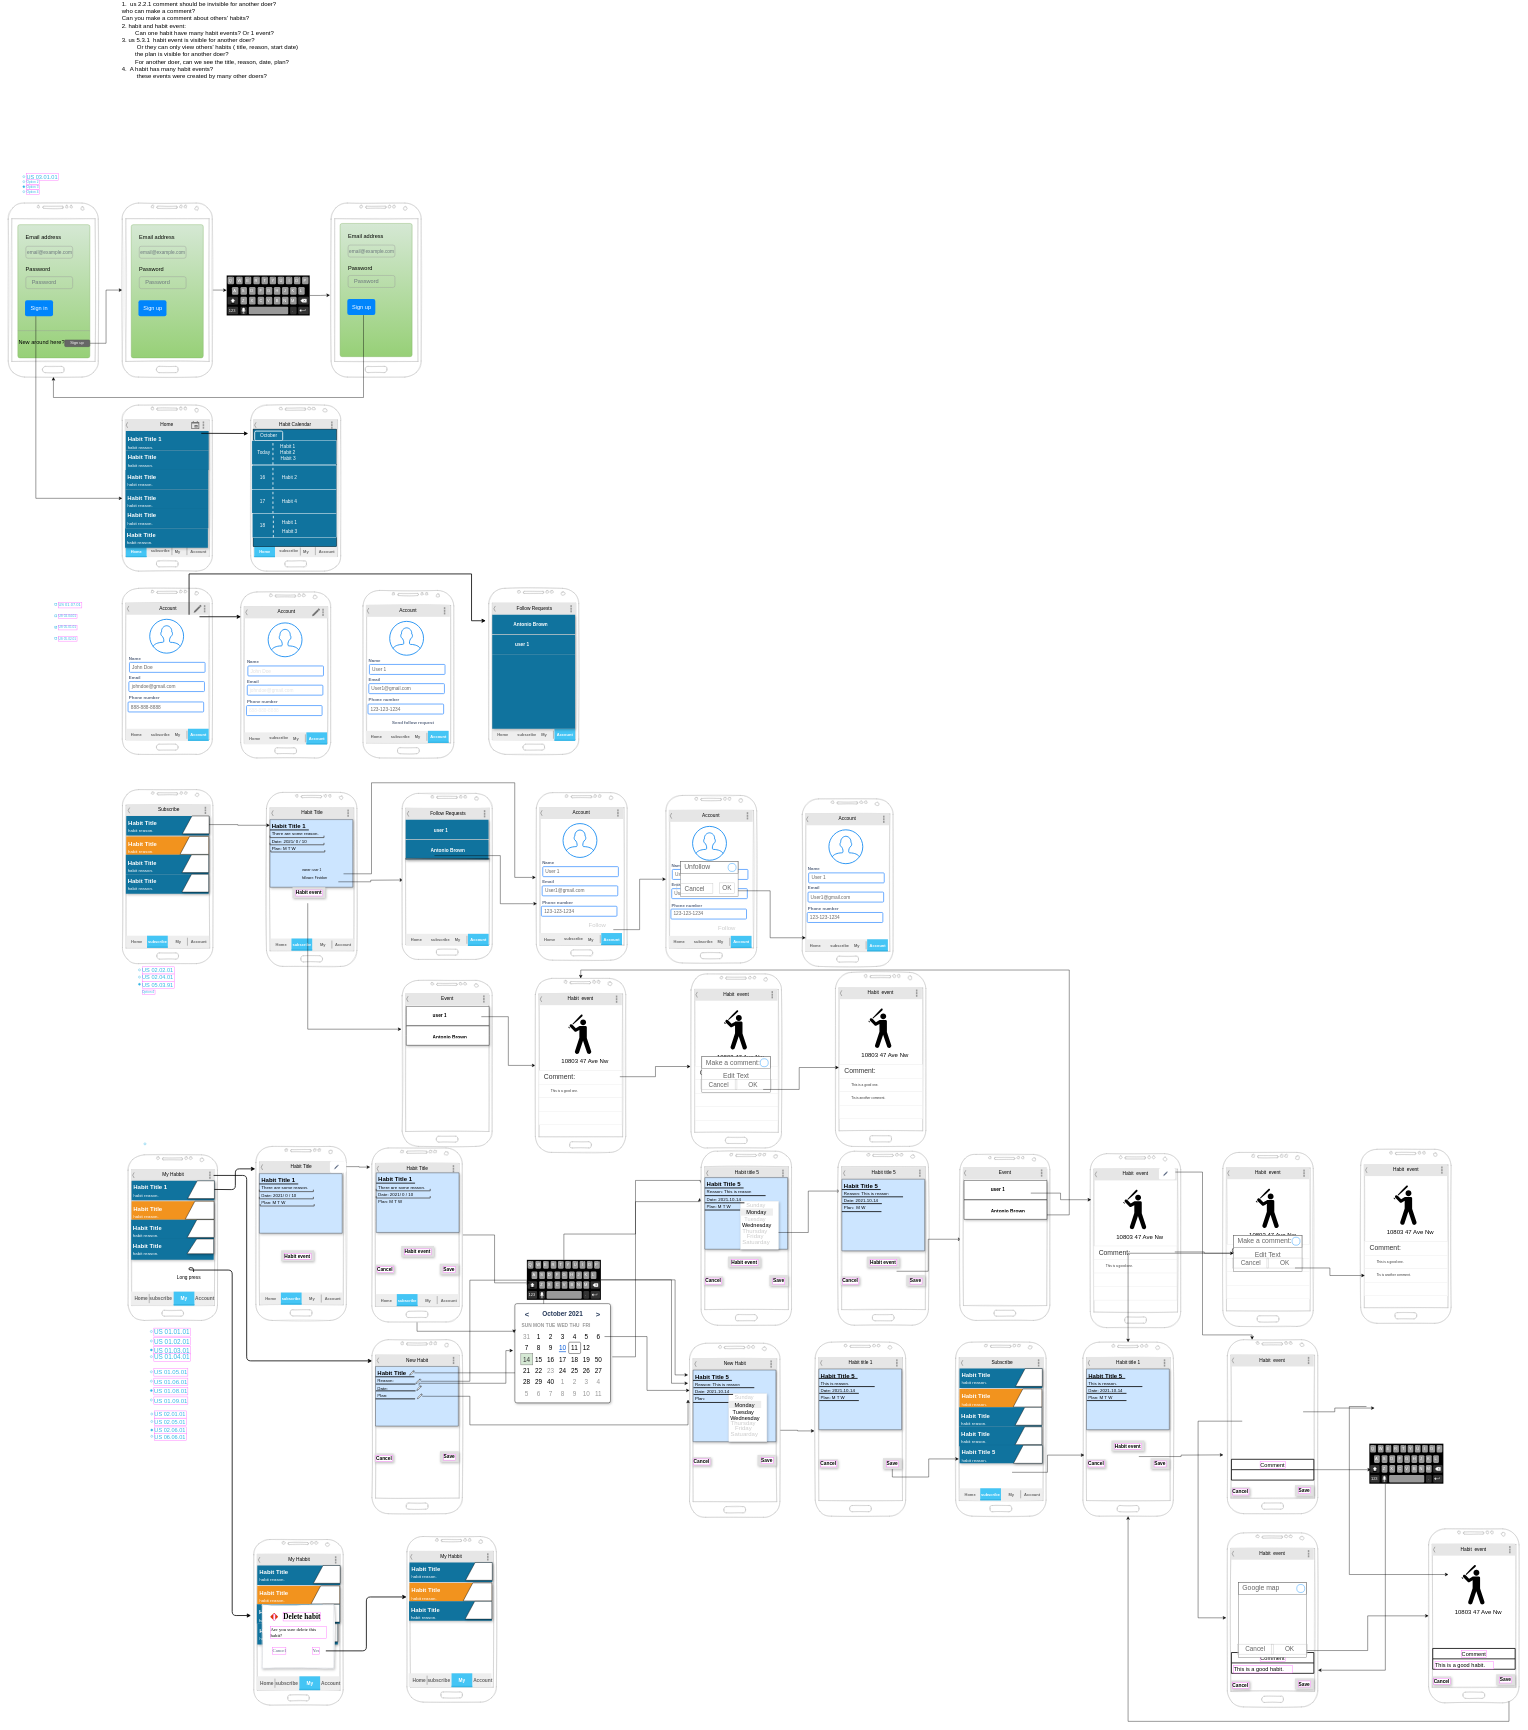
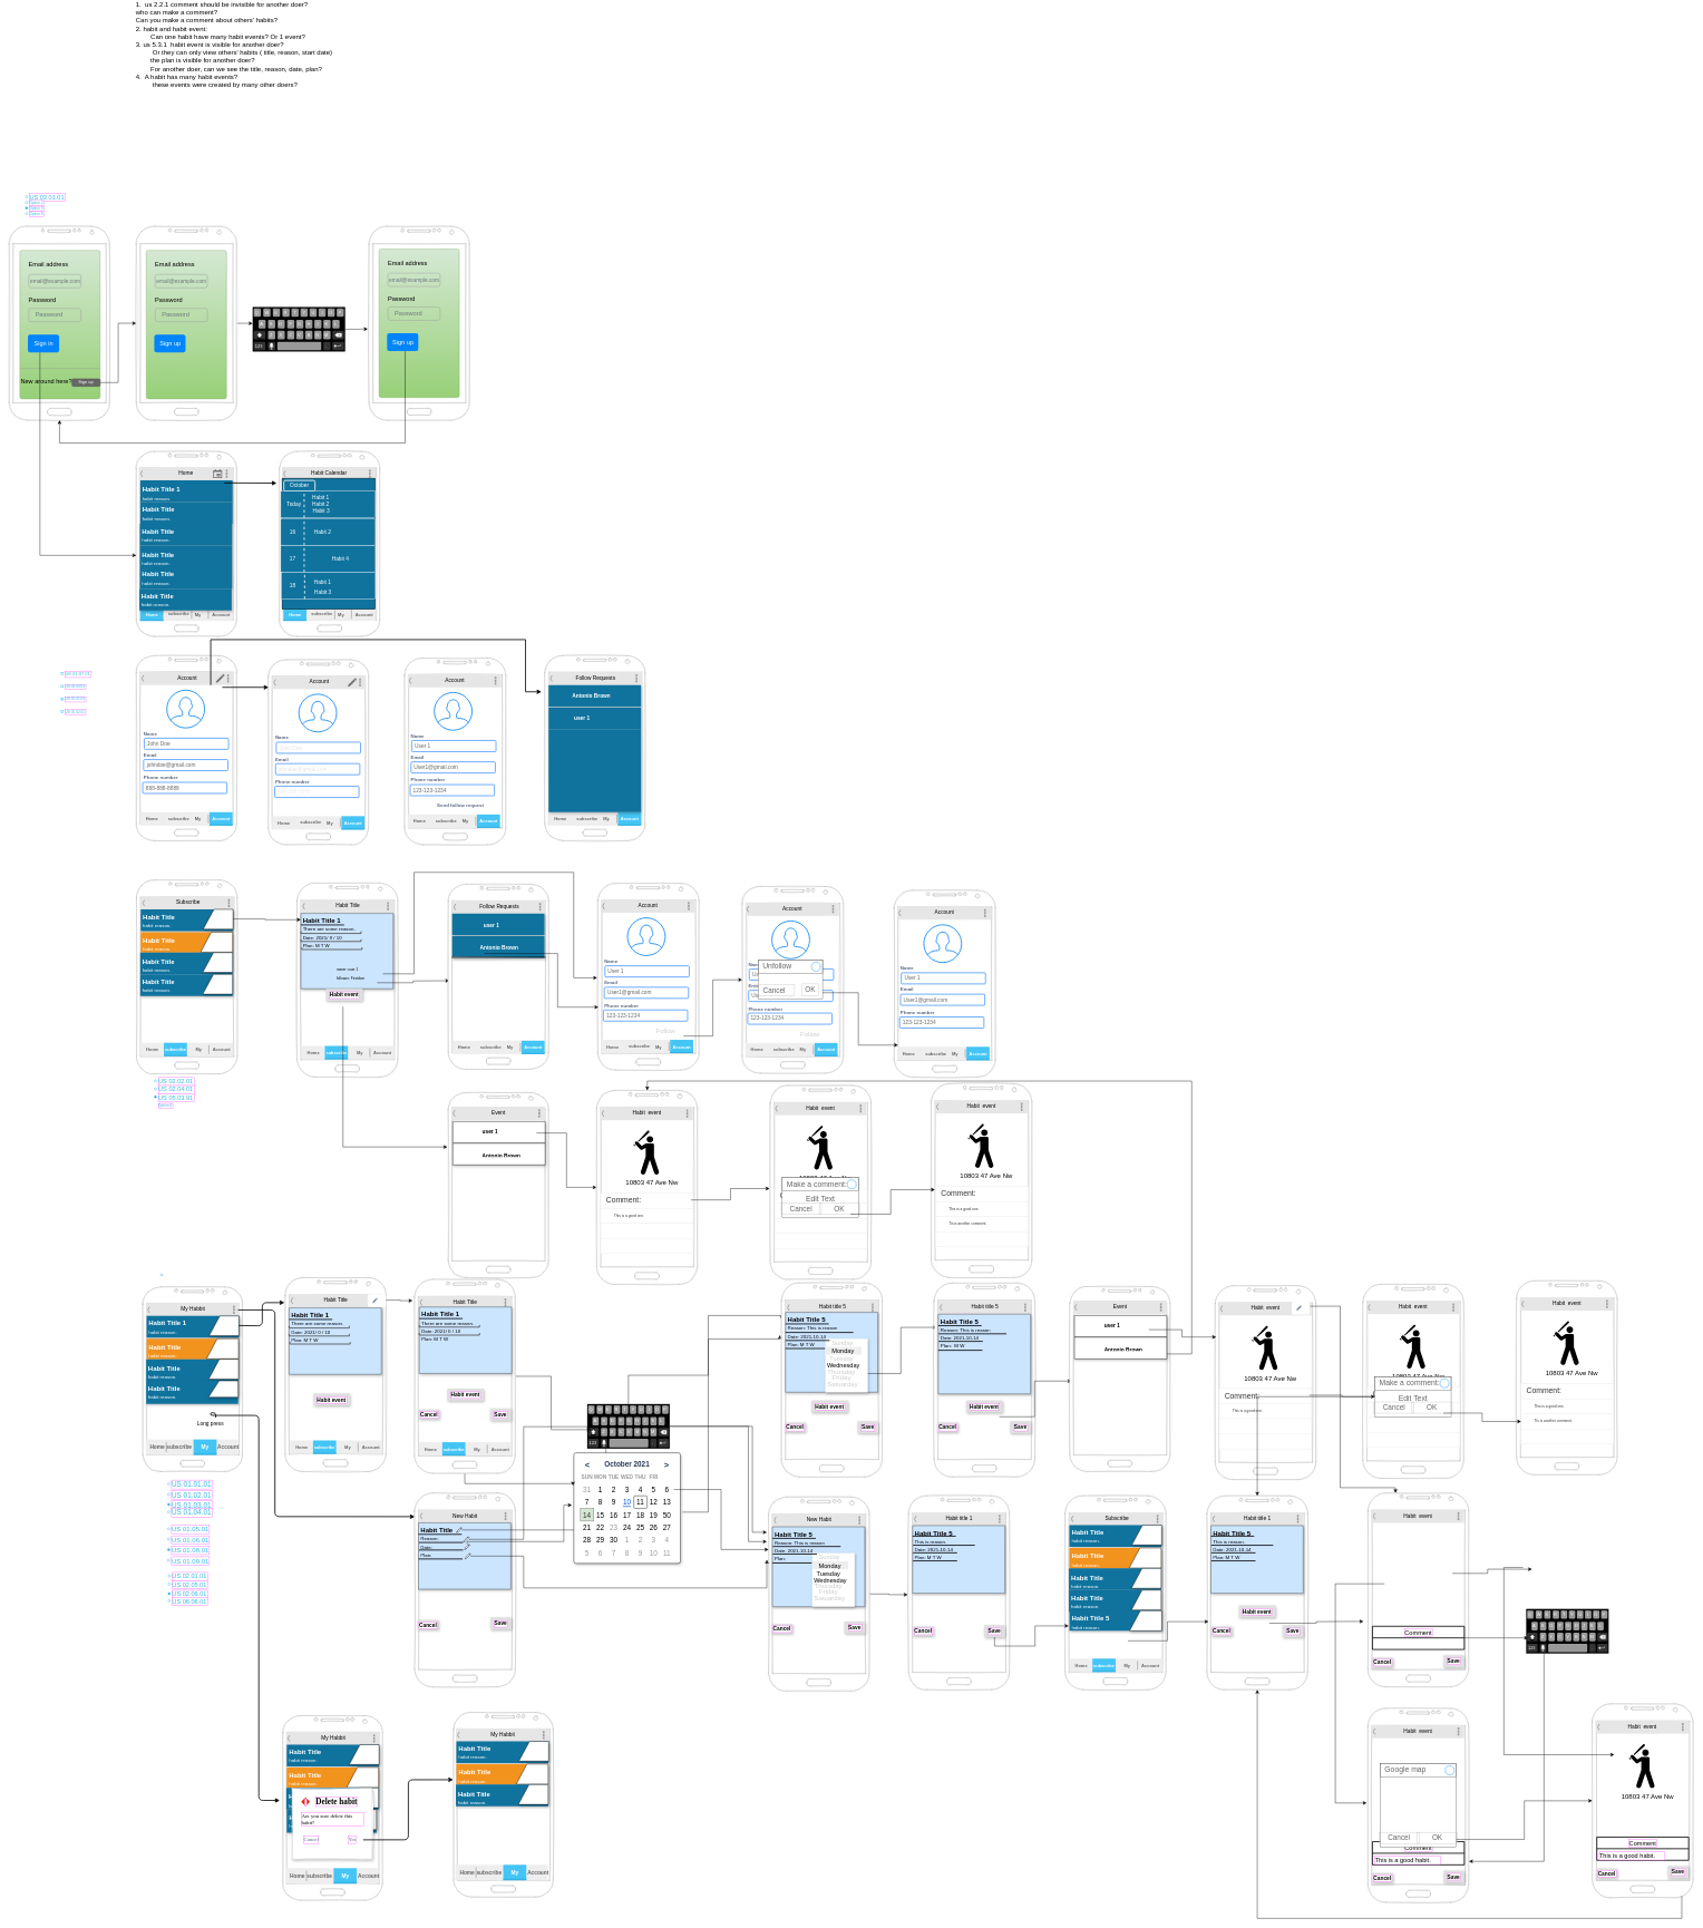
- <mxCell id="374" value="Habit 4" style="text;html=1;strokeColor=none;fillColor=none;align=center;verticalAlign=middle;whiteSpace=wrap;rounded=0;fontSize=12;fontColor=#FFFFFF;" parent="1" vertex="1"><mxGeometry x="692.97" y="1185.86" width="60" height="30" as="geometry" /></mxCell>
+ <mxCell id="374" value="Habit 4" style="text;html=1;strokeColor=none;fillColor=none;align=center;verticalAlign=middle;whiteSpace=wrap;rounded=0;fontSize=12;fontColor=#FFFFFF;" parent="1" vertex="1"><mxGeometry x="732.97" y="1185.86" width="60" height="30" as="geometry" /></mxCell>
+ <mxCell id="488" value="13" style="strokeColor=none;fillColor=none;fontColor=#000000;fontSize=16" vertex="1" parent="465"><mxGeometry x="194.188" y="96.366" width="29.875" height="28.343" as="geometry" /></mxCell>
- <mxCell id="505" value="40" style="strokeColor=none;fillColor=none;fontColor=#000000;fontSize=16" vertex="1" parent="465"><mxGeometry x="74.688" y="181.394" width="29.875" height="28.343" as="geometry" /></mxCell>
+ <mxCell id="505" value="30" style="strokeColor=none;fillColor=none;fontColor=#000000;fontSize=16" vertex="1" parent="465"><mxGeometry x="74.688" y="181.394" width="29.875" height="28.343" as="geometry" /></mxCell>
